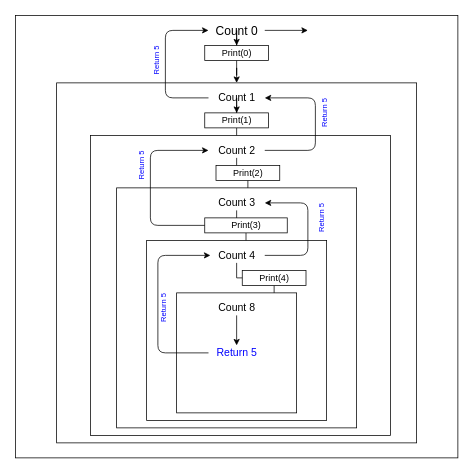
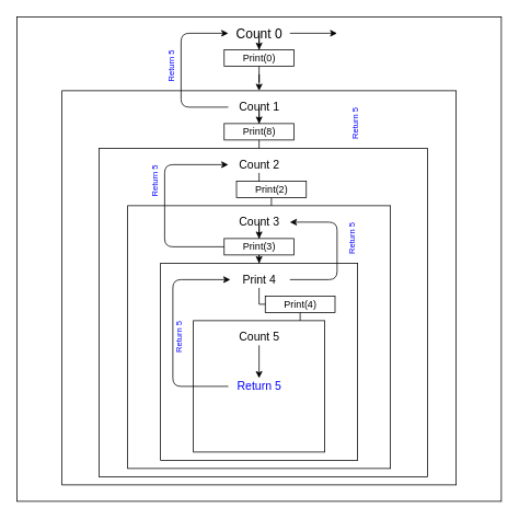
- <mxCell id="11" value="Print(1)" style="whiteSpace=wrap;html=1;fontSize=12;strokeWidth=1;" vertex="1" parent="1"><mxGeometry x="272.5" y="150" width="85" height="20" as="geometry" /></mxCell>
+ <mxCell id="11" value="Print(8)" style="whiteSpace=wrap;html=1;fontSize=12;strokeWidth=1;" vertex="1" parent="1"><mxGeometry x="272.5" y="150" width="85" height="20" as="geometry" /></mxCell>
- <mxCell id="37" value="" style="endArrow=classic;html=1;fontSize=10;exitX=1;exitY=0.5;exitDx=0;exitDy=0;entryX=1;entryY=0.5;entryDx=0;entryDy=0;" edge="1" parent="1" source="14" target="9"><mxGeometry width="50" height="50" relative="1" as="geometry"><mxPoint x="360" y="240" as="sourcePoint" /><mxPoint x="410" y="190" as="targetPoint" /><Array as="points"><mxPoint x="420" y="200" /><mxPoint x="420" y="130" /></Array></mxGeometry></mxCell>
- <mxCell id="21" value="Print(3)" style="whiteSpace=wrap;html=1;fontSize=12;strokeWidth=1;" vertex="1" parent="1"><mxGeometry x="272.5" y="290" width="110" height="20" as="geometry" /></mxCell>
+ <mxCell id="21" value="Print(3)" style="whiteSpace=wrap;html=1;fontSize=12;strokeWidth=1;" vertex="1" parent="1"><mxGeometry x="272.5" y="290" width="85" height="20" as="geometry" /></mxCell>
- <mxCell id="24" value="Count 4" style="text;html=1;strokeColor=none;fillColor=none;align=center;verticalAlign=middle;whiteSpace=wrap;rounded=0;strokeWidth=8;fontSize=14;" vertex="1" parent="1"><mxGeometry x="277.5" y="330" width="75" height="20" as="geometry" /></mxCell>
+ <mxCell id="24" value="Print 4" style="text;html=1;strokeColor=none;fillColor=none;align=center;verticalAlign=middle;whiteSpace=wrap;rounded=0;strokeWidth=8;fontSize=14;" vertex="1" parent="1"><mxGeometry x="277.5" y="330" width="75" height="20" as="geometry" /></mxCell>
- <mxCell id="29" value="Count 8" style="text;html=1;strokeColor=none;fillColor=none;align=center;verticalAlign=middle;whiteSpace=wrap;rounded=0;strokeWidth=8;fontSize=14;" vertex="1" parent="1"><mxGeometry x="277.5" y="400" width="75" height="20" as="geometry" /></mxCell>
+ <mxCell id="29" value="Count 5" style="text;html=1;strokeColor=none;fillColor=none;align=center;verticalAlign=middle;whiteSpace=wrap;rounded=0;strokeWidth=8;fontSize=14;" vertex="1" parent="1"><mxGeometry x="277.5" y="400" width="75" height="20" as="geometry" /></mxCell>
